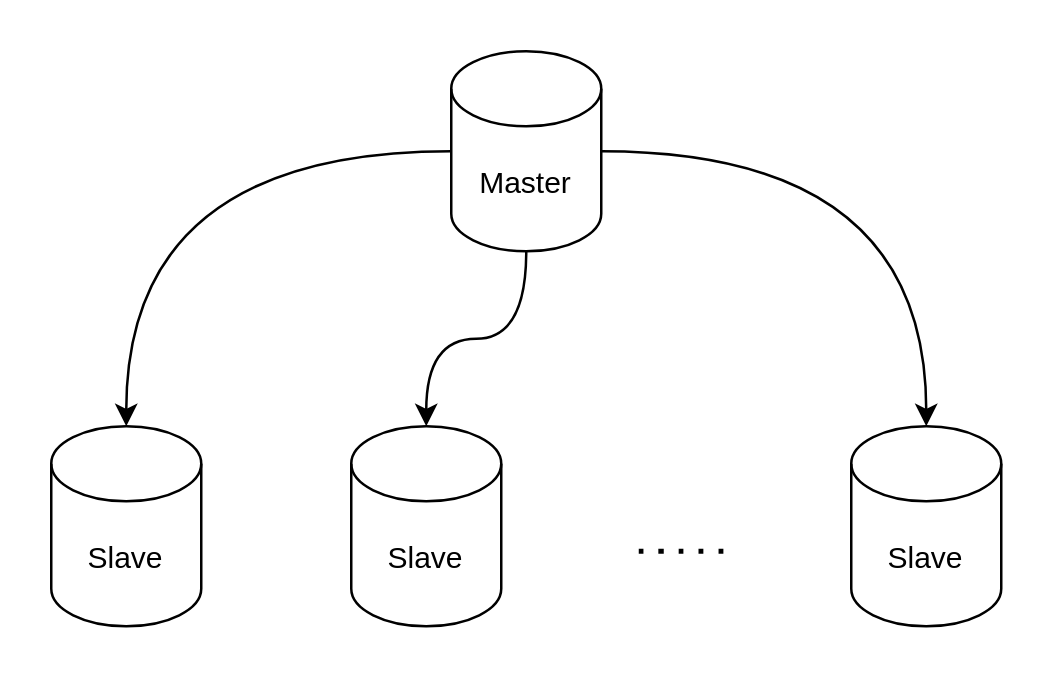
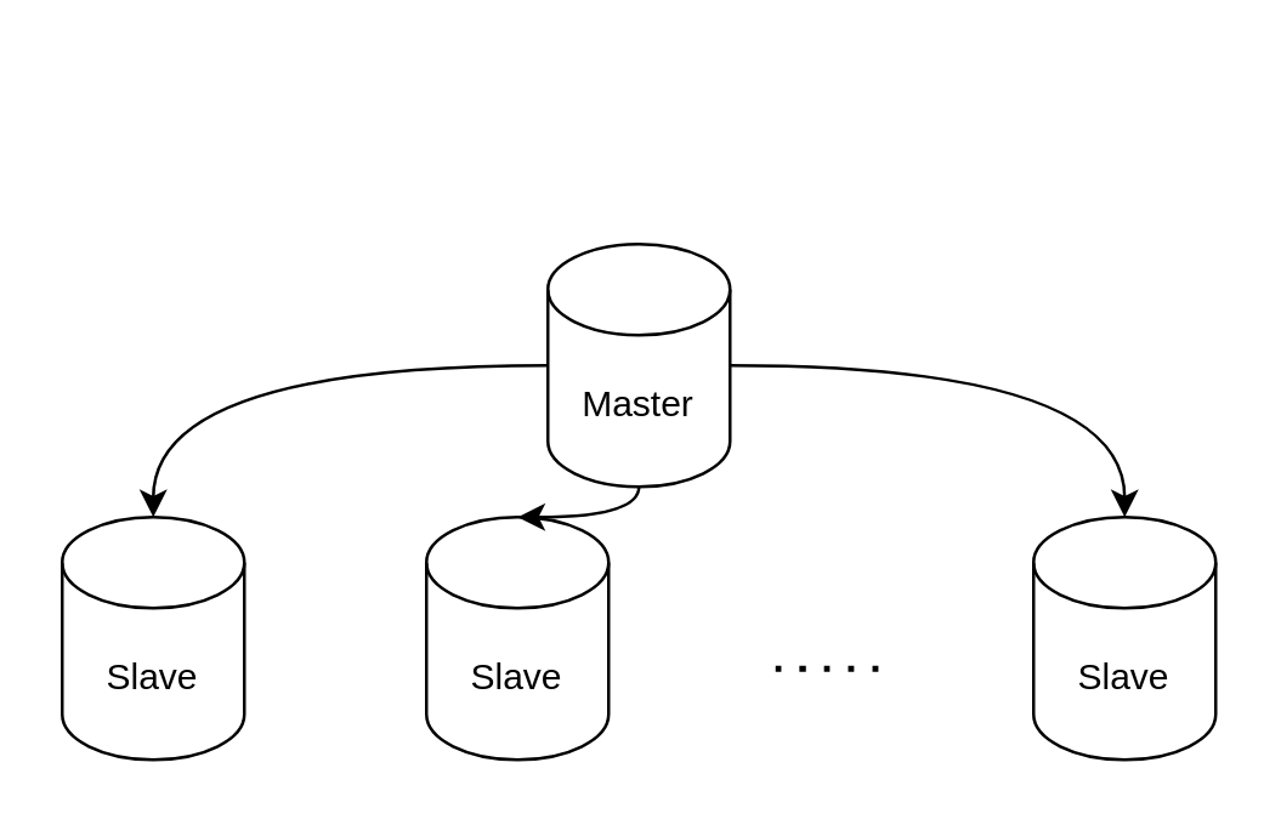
- <mxCell id="4" value="Master" style="shape=cylinder3;whiteSpace=wrap;html=1;boundedLbl=1;backgroundOutline=1;size=15;strokeColor=#000000;fillColor=none;fontColor=#000000;" vertex="1" parent="1"><mxGeometry x="180" y="20" width="60" height="80" as="geometry" /></mxCell>
+ <mxCell id="4" value="Master" style="shape=cylinder3;whiteSpace=wrap;html=1;boundedLbl=1;backgroundOutline=1;size=15;strokeColor=#000000;fillColor=none;fontColor=#000000;" vertex="1" parent="1"><mxGeometry x="180" y="80" width="60" height="80" as="geometry" /></mxCell>
